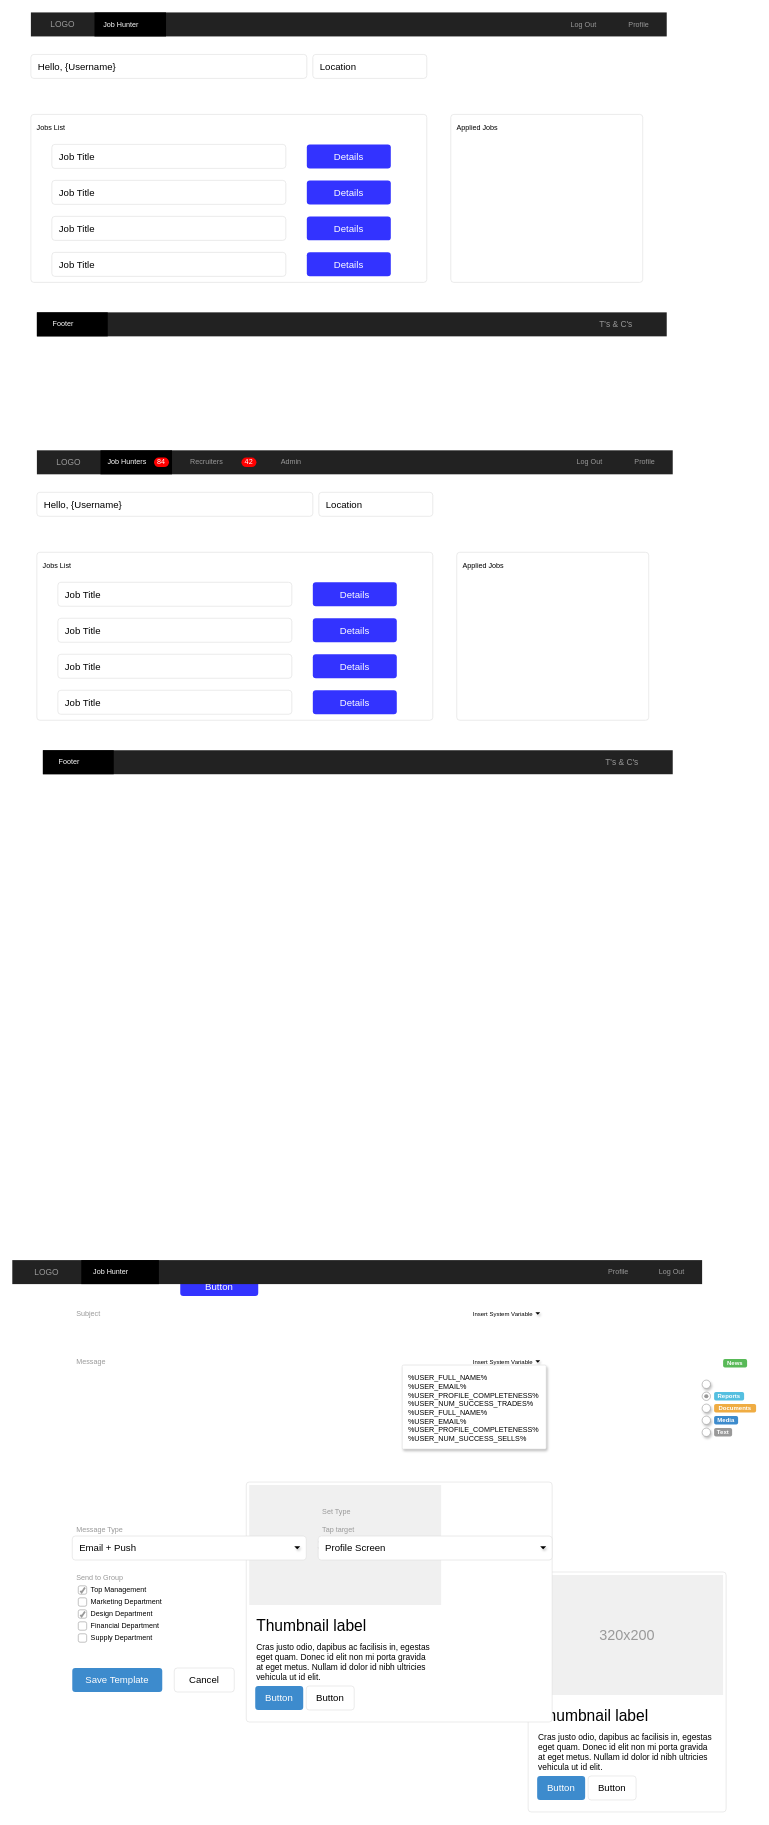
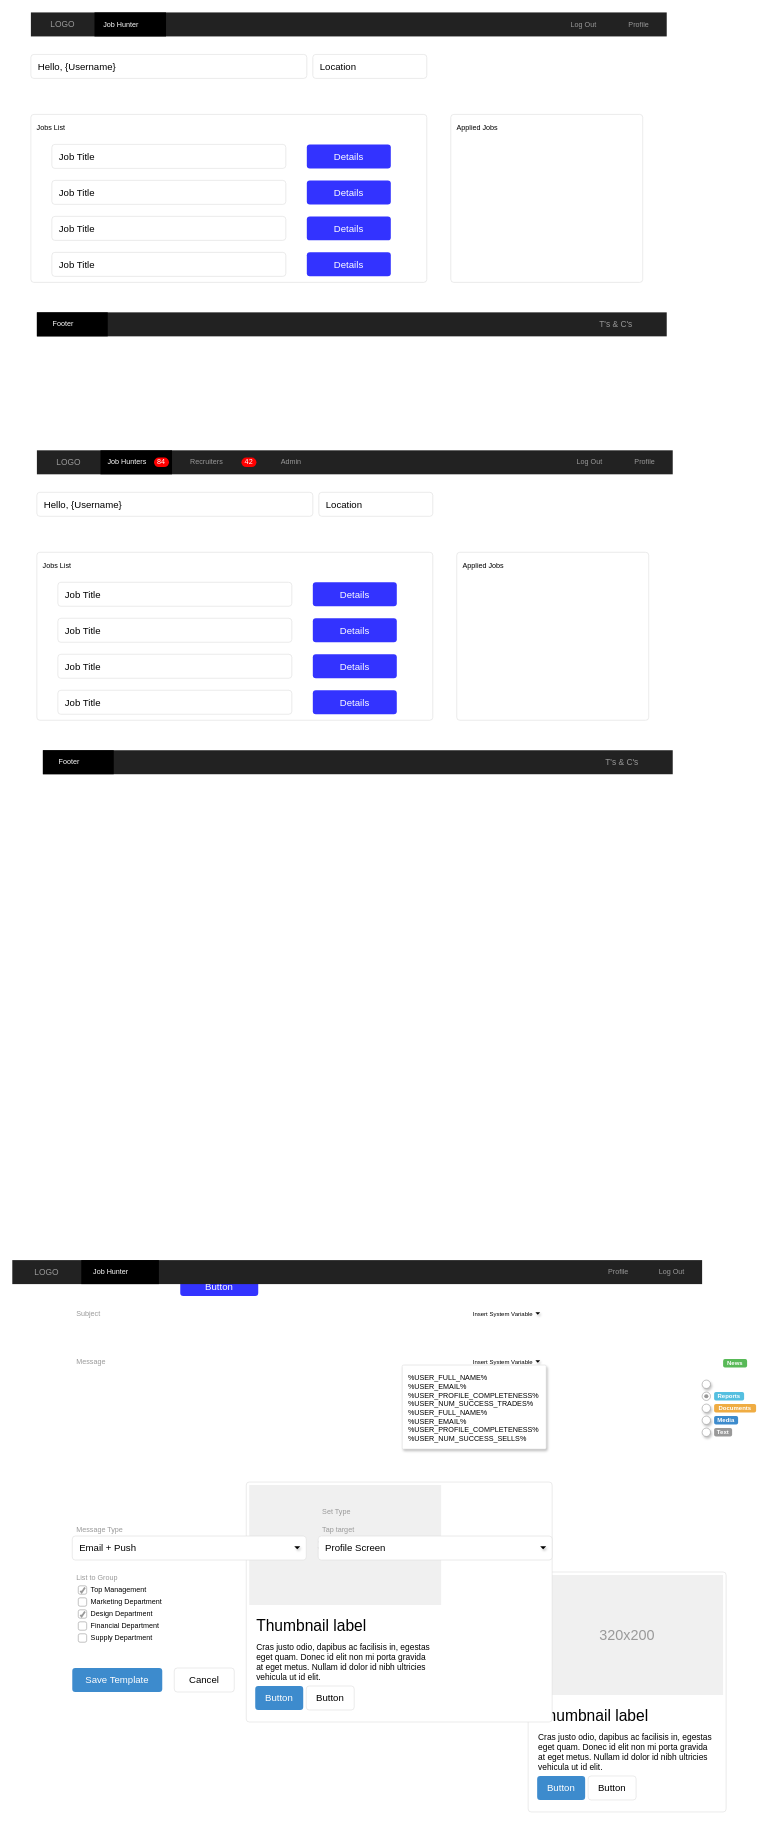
- <mxCell id="43" value="Send to Group" style="html=1;shadow=0;dashed=0;shape=mxgraph.bootstrap.rect;strokeColor=none;fillColor=none;fontColor=#999999;align=left;spacingLeft=5;whiteSpace=wrap;rounded=0;" parent="24" vertex="1"><mxGeometry x="-290" y="150" width="200" height="20" as="geometry" /></mxCell>
+ <mxCell id="43" value="List to Group" style="html=1;shadow=0;dashed=0;shape=mxgraph.bootstrap.rect;strokeColor=none;fillColor=none;fontColor=#999999;align=left;spacingLeft=5;whiteSpace=wrap;rounded=0;" parent="24" vertex="1"><mxGeometry x="-290" y="150" width="200" height="20" as="geometry" /></mxCell>
